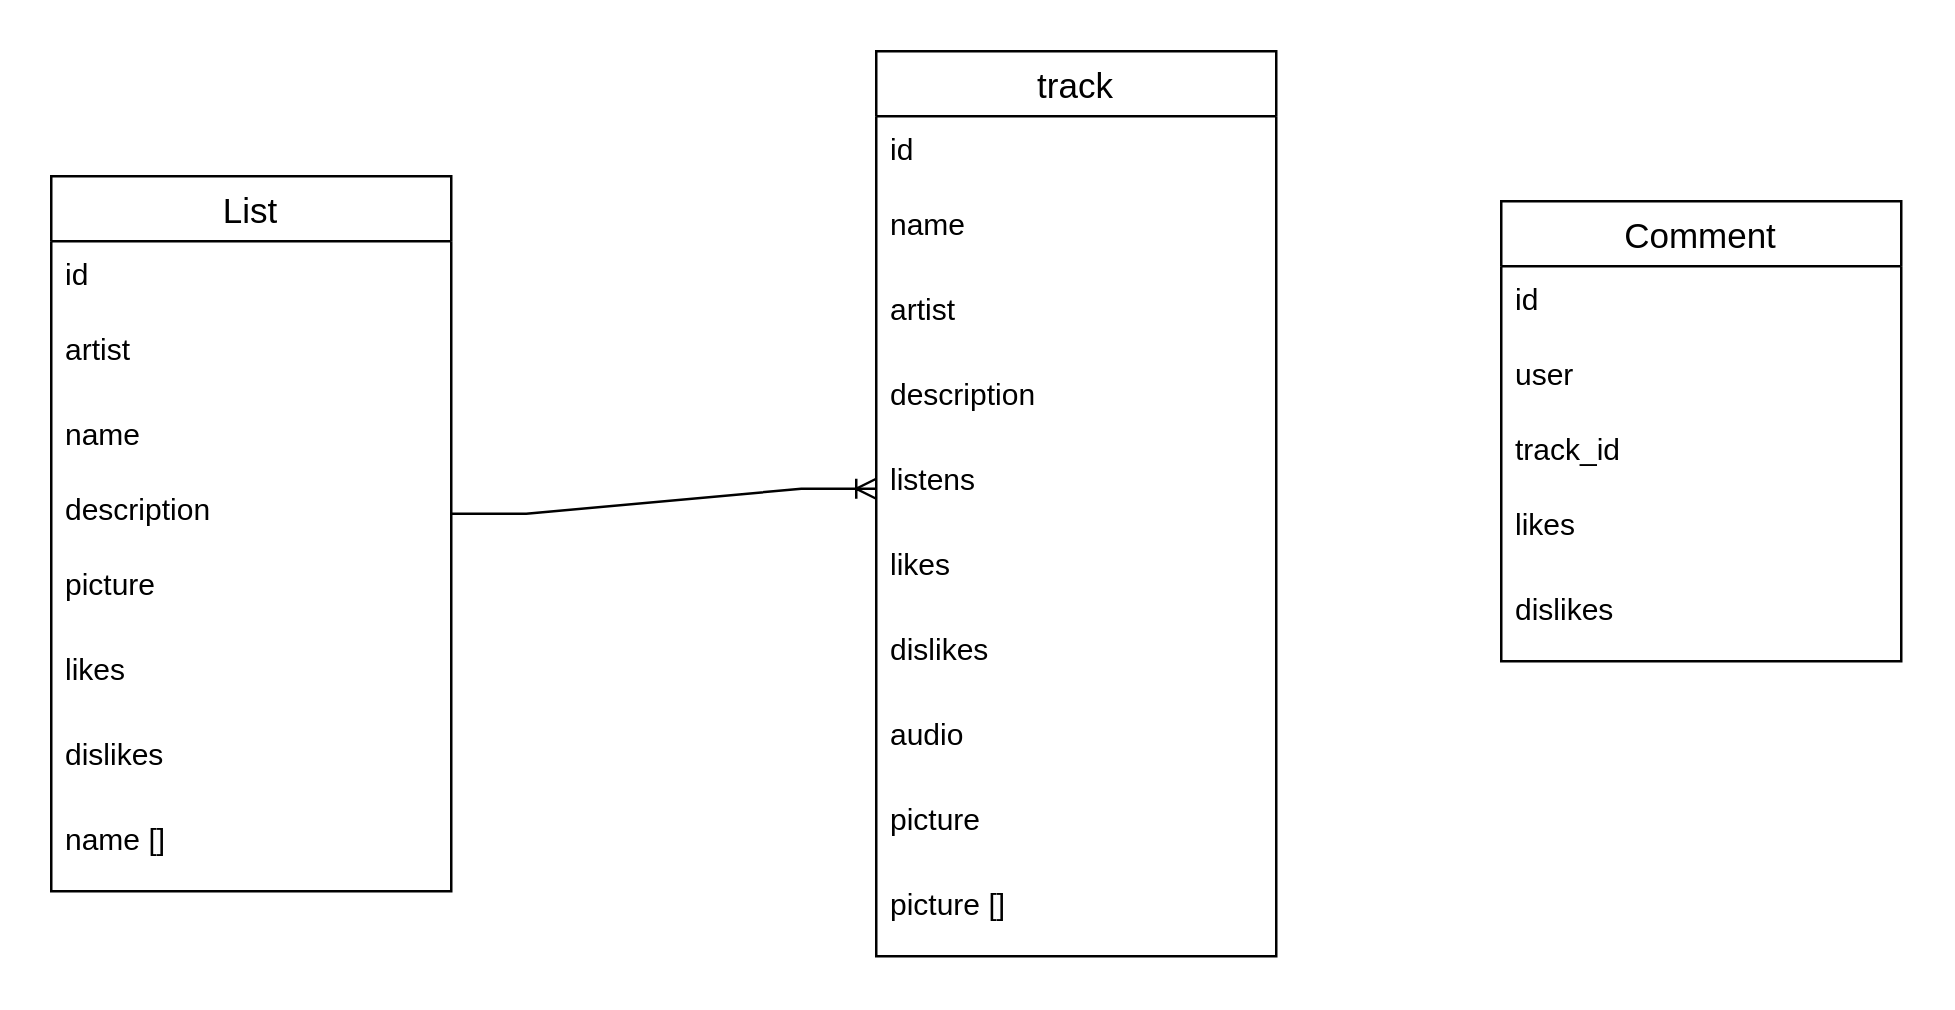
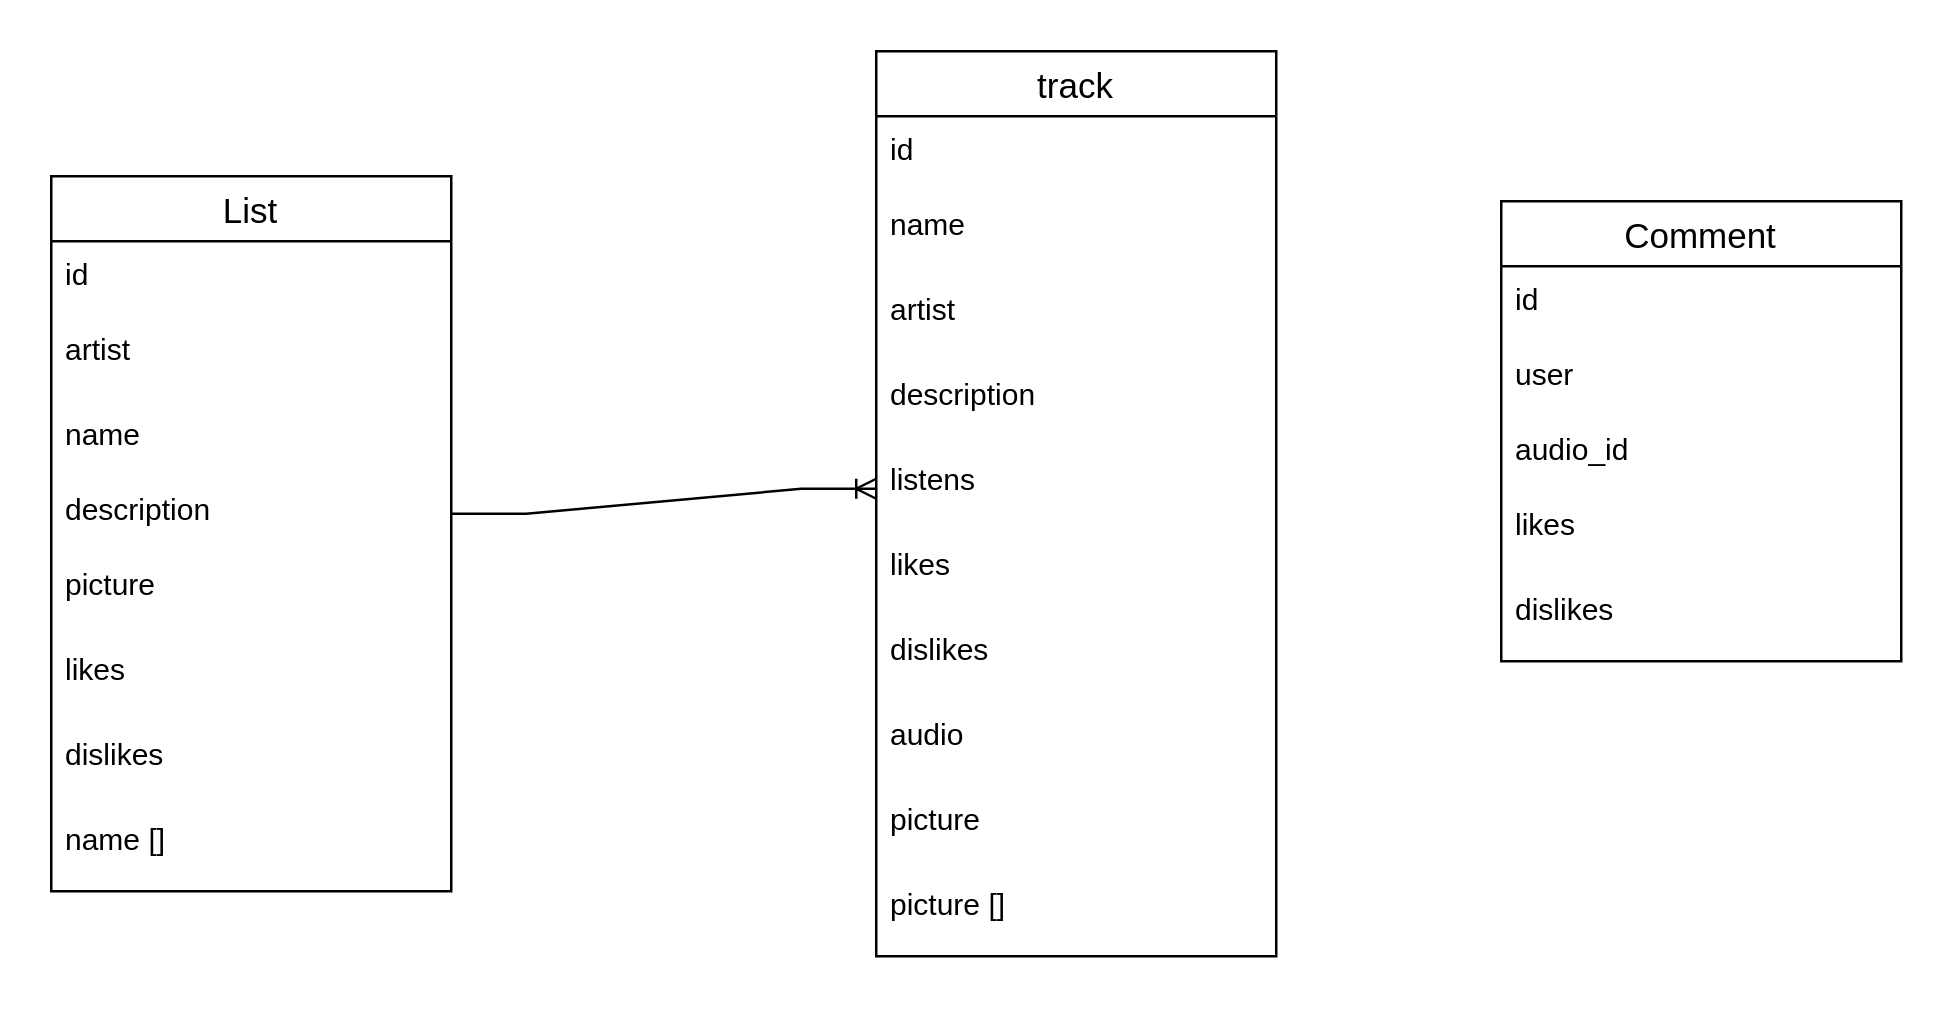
- <mxCell id="16" value="track_id&#10;" style="text;strokeColor=none;fillColor=none;spacingLeft=4;spacingRight=4;overflow=hidden;rotatable=0;points=[[0,0.5],[1,0.5]];portConstraint=eastwest;fontSize=12;" vertex="1" parent="13"><mxGeometry y="86" width="160" height="30" as="geometry" /></mxCell>
+ <mxCell id="16" value="audio_id&#10;" style="text;strokeColor=none;fillColor=none;spacingLeft=4;spacingRight=4;overflow=hidden;rotatable=0;points=[[0,0.5],[1,0.5]];portConstraint=eastwest;fontSize=12;" vertex="1" parent="13"><mxGeometry y="86" width="160" height="30" as="geometry" /></mxCell>
